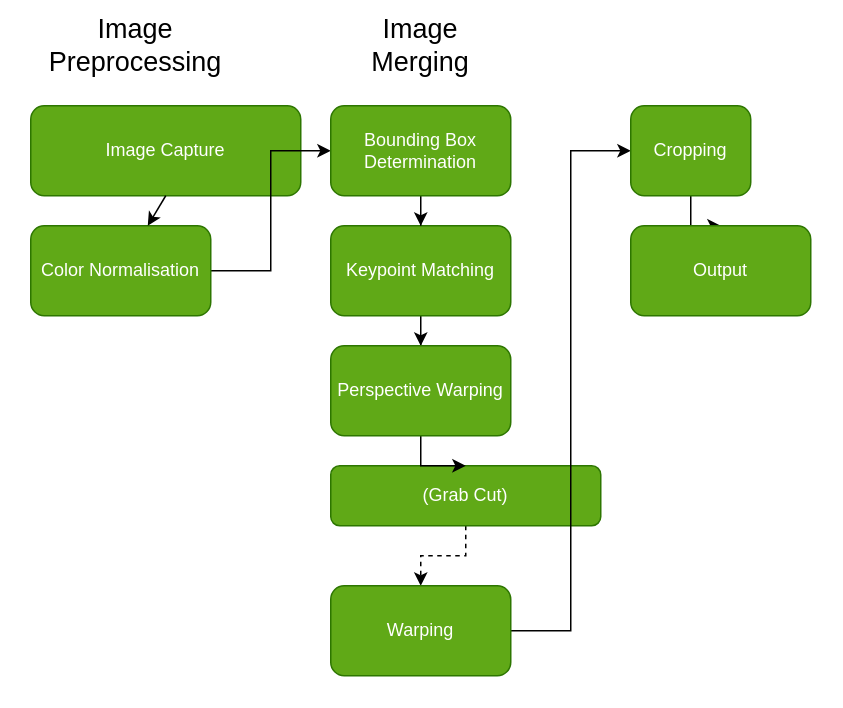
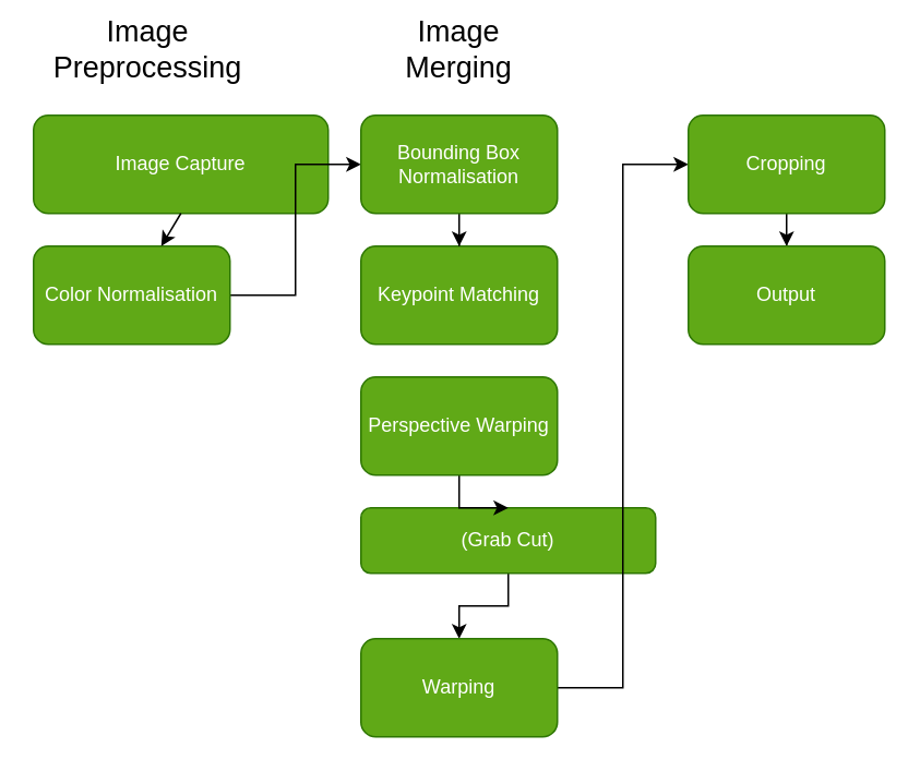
- <mxCell id="8" value="Bounding Box Determination" style="rounded=1;whiteSpace=wrap;html=1;fillColor=#60a917;strokeColor=#2D7600;fontColor=#ffffff;" parent="1" vertex="1"><mxGeometry x="220" y="70" width="120" height="60" as="geometry" /></mxCell>
+ <mxCell id="8" value="Bounding Box Normalisation" style="rounded=1;whiteSpace=wrap;html=1;fillColor=#60a917;strokeColor=#2D7600;fontColor=#ffffff;" parent="1" vertex="1"><mxGeometry x="220" y="70" width="120" height="60" as="geometry" /></mxCell>
- <mxCell id="16" value="Cropping" style="rounded=1;whiteSpace=wrap;html=1;fontColor=#ffffff;strokeColor=#2D7600;fillColor=#60a917;" parent="1" vertex="1"><mxGeometry x="420" y="70" width="80" height="60" as="geometry" /></mxCell>
+ <mxCell id="16" value="Cropping" style="rounded=1;whiteSpace=wrap;html=1;fontColor=#ffffff;strokeColor=#2D7600;fillColor=#60a917;" parent="1" vertex="1"><mxGeometry x="420" y="70" width="120" height="60" as="geometry" /></mxCell>
- <mxCell id="5" style="edgeStyle=orthogonalEdgeStyle;rounded=0;orthogonalLoop=1;jettySize=auto;html=1;" parent="1" source="6" target="12" edge="1"><mxGeometry relative="1" as="geometry" /></mxCell>
- <mxCell id="9" style="edgeStyle=orthogonalEdgeStyle;rounded=0;orthogonalLoop=1;jettySize=auto;html=1;entryX=0.5;entryY=0;entryDx=0;entryDy=0;dashed=1;" parent="1" source="10" target="14" edge="1"><mxGeometry relative="1" as="geometry" /></mxCell>
+ <mxCell id="9" style="edgeStyle=orthogonalEdgeStyle;rounded=0;orthogonalLoop=1;jettySize=auto;html=1;entryX=0.5;entryY=0;entryDx=0;entryDy=0;" parent="1" source="10" target="14" edge="1"><mxGeometry relative="1" as="geometry" /></mxCell>
